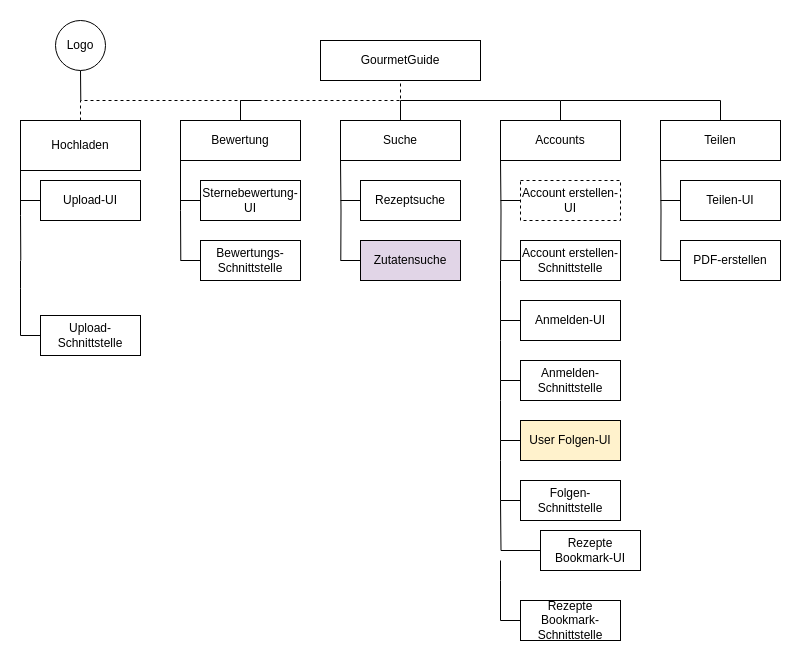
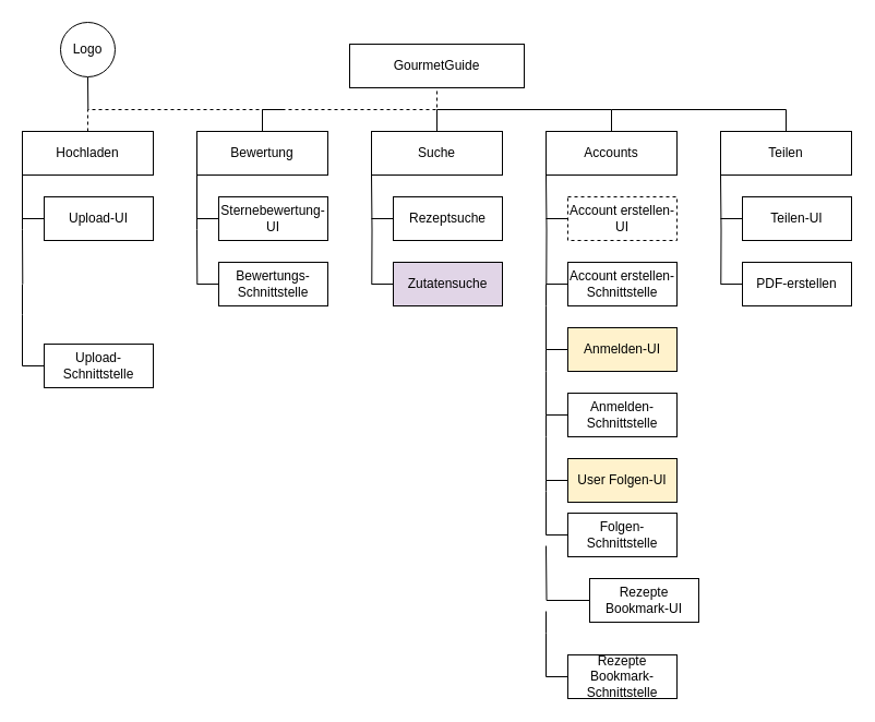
- <mxCell id="5" value="Hochladen" style="rounded=0;whiteSpace=wrap;html=1;" parent="1" vertex="1"><mxGeometry x="20" y="120" width="120" height="50" as="geometry" /></mxCell>
+ <mxCell id="5" value="Hochladen" style="rounded=0;whiteSpace=wrap;html=1;" parent="1" vertex="1"><mxGeometry x="20" y="120" width="120" height="40" as="geometry" /></mxCell>
- <mxCell id="32" value="Anmelden-UI" style="rounded=0;whiteSpace=wrap;html=1;" parent="1" vertex="1"><mxGeometry x="520" y="300" width="100" height="40" as="geometry" /></mxCell>
+ <mxCell id="32" value="Anmelden-UI" style="rounded=0;whiteSpace=wrap;html=1;fillColor=#fff2cc;" parent="1" vertex="1"><mxGeometry x="520" y="300" width="100" height="40" as="geometry" /></mxCell>
- <mxCell id="47" value="Folgen- Schnittstelle" style="rounded=0;whiteSpace=wrap;html=1;" vertex="1" parent="1"><mxGeometry x="520" y="480" width="100" height="40" as="geometry" /></mxCell>
+ <mxCell id="47" value="Folgen- Schnittstelle" style="rounded=0;whiteSpace=wrap;html=1;" vertex="1" parent="1"><mxGeometry x="520" y="470" width="100" height="40" as="geometry" /></mxCell>
